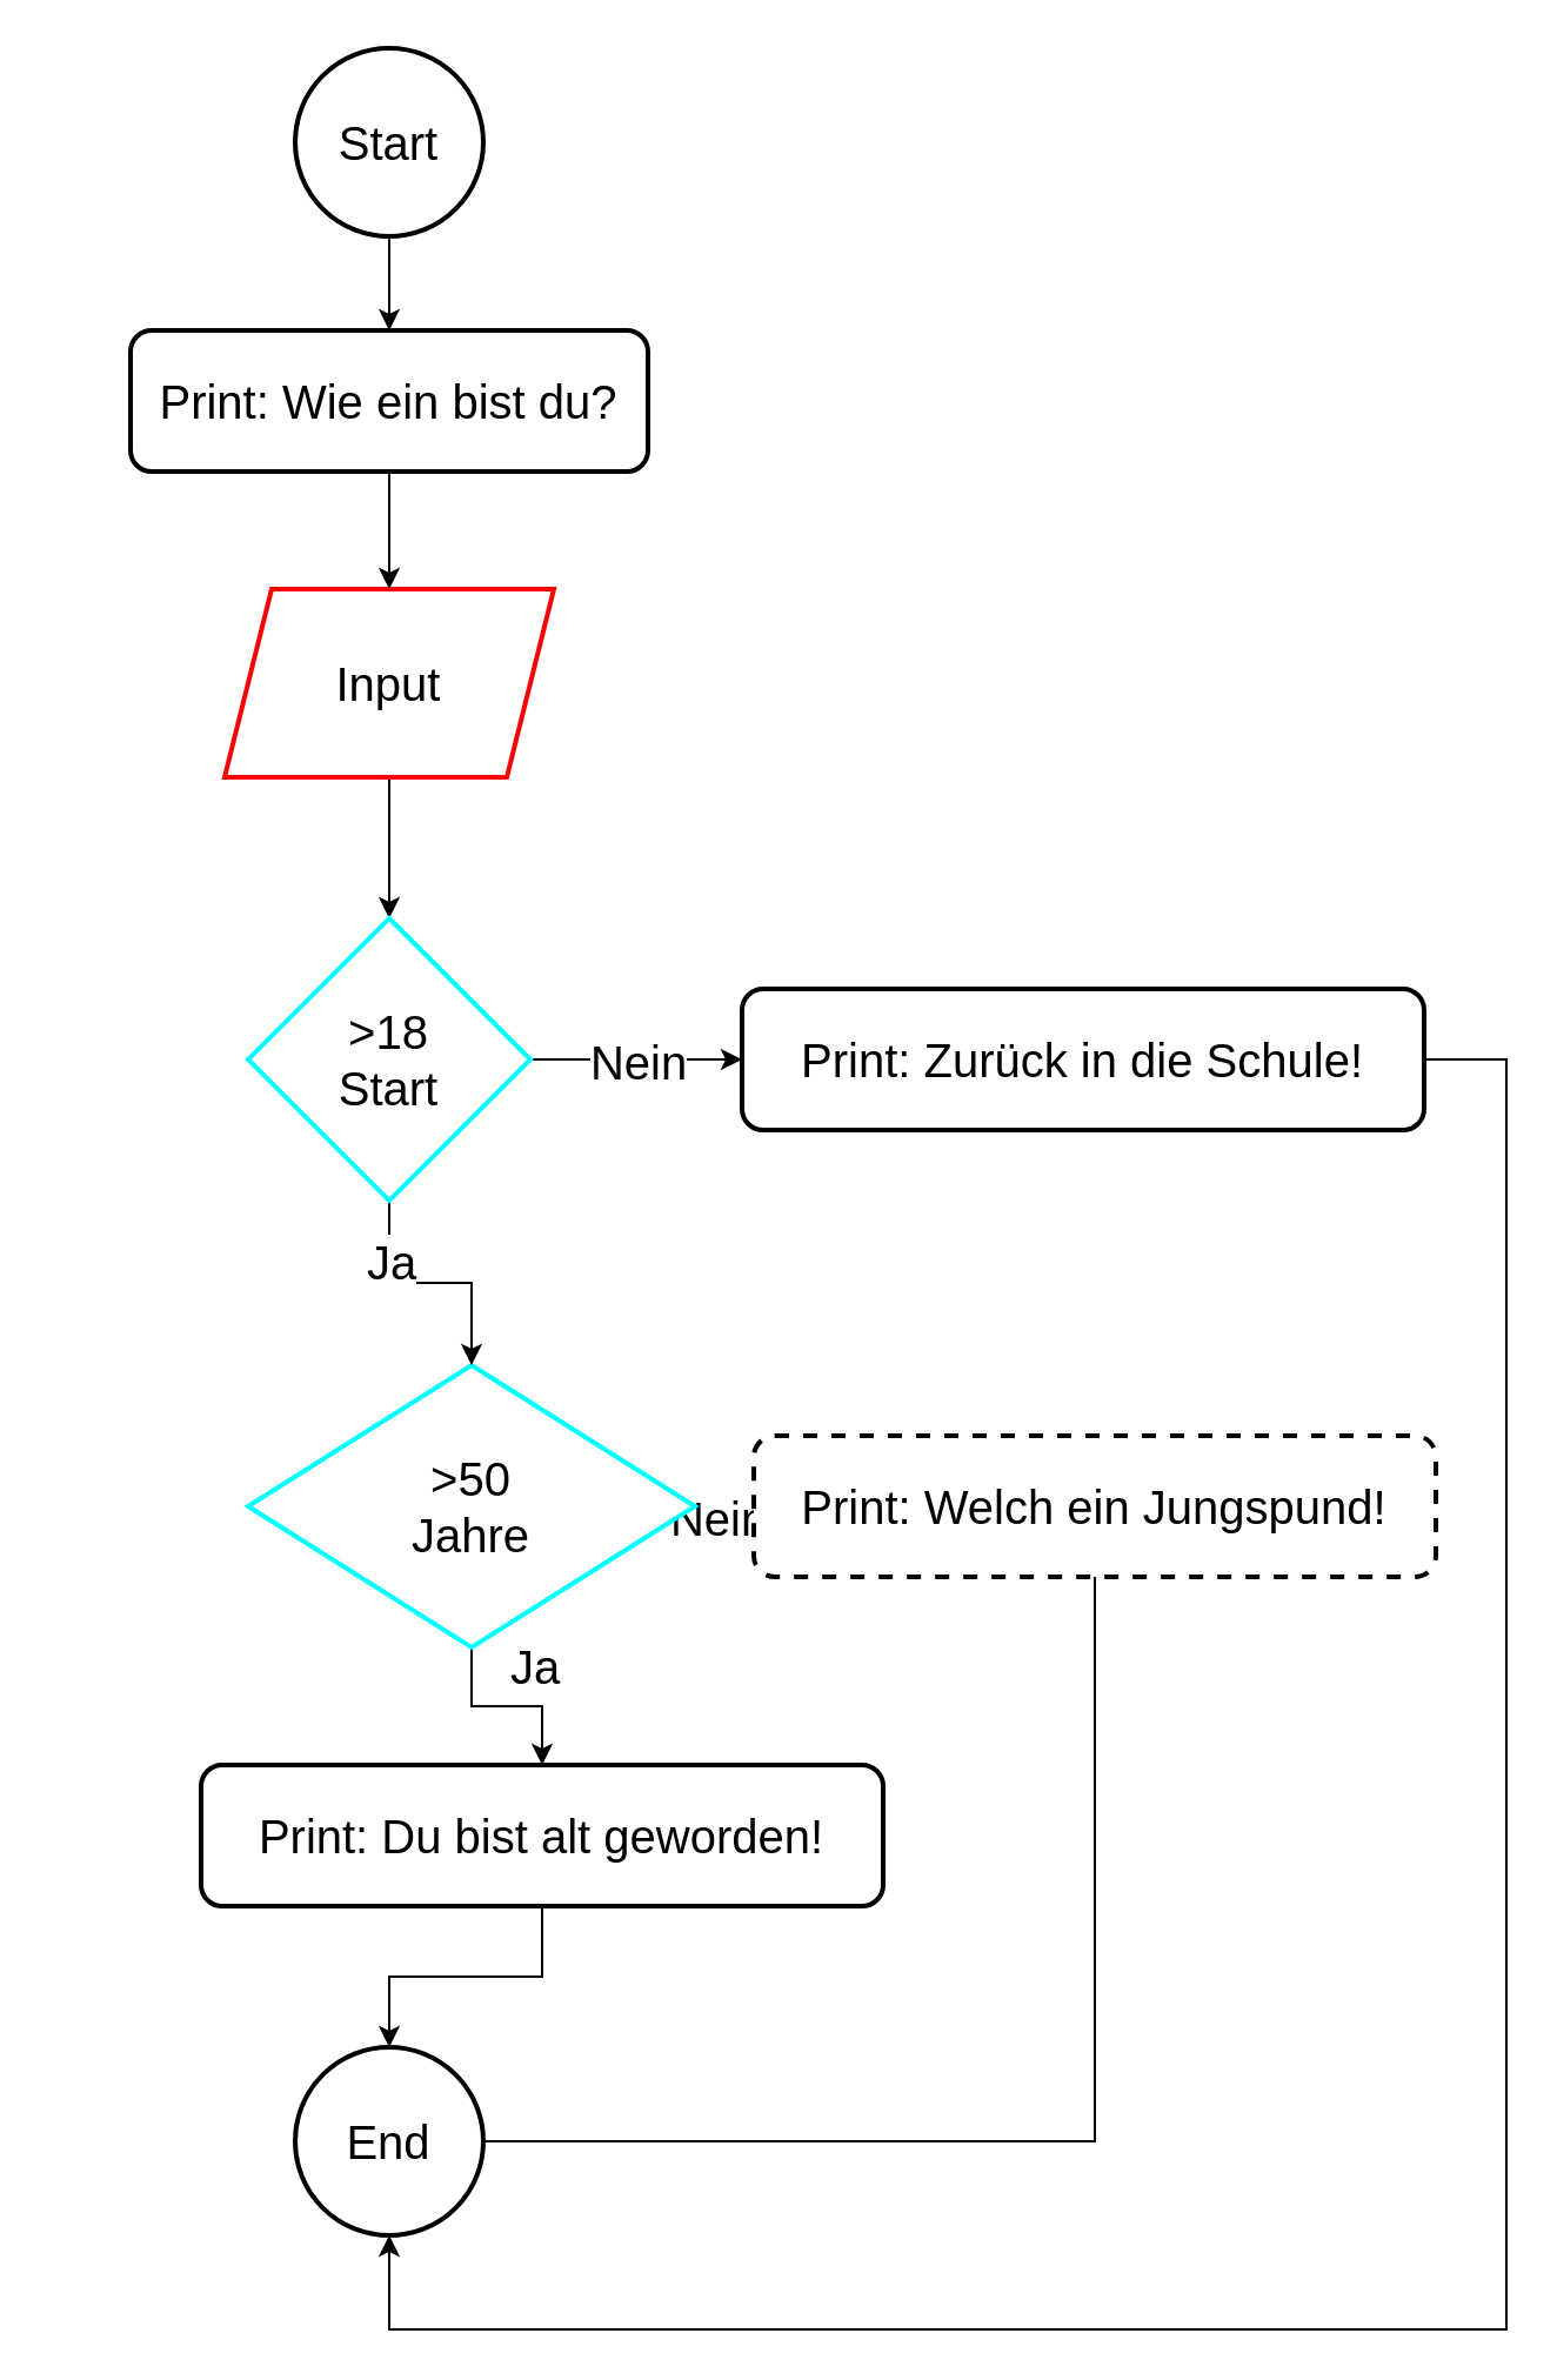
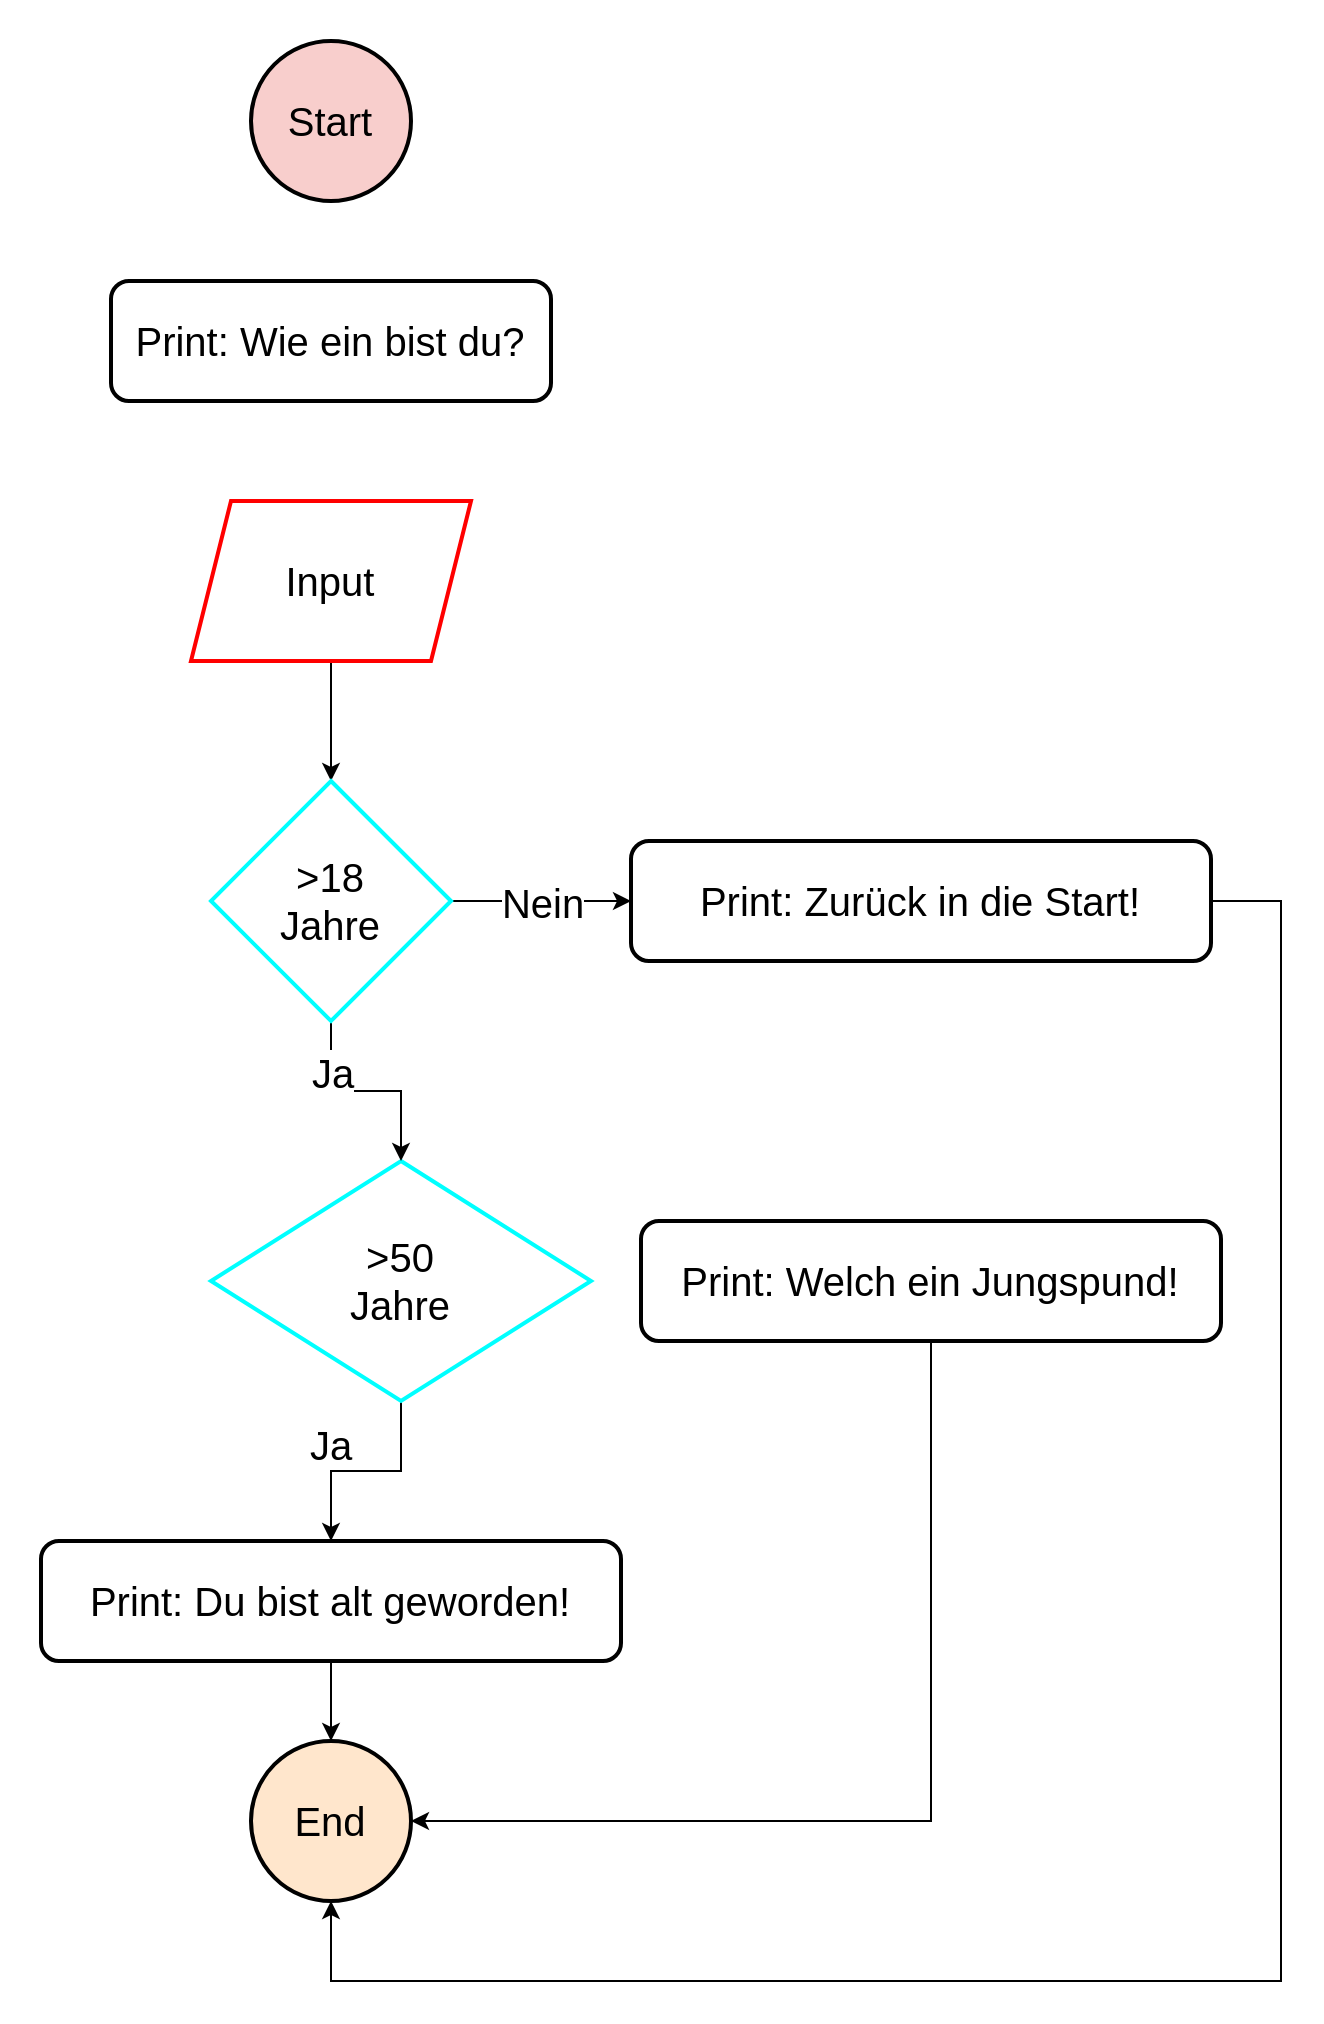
- <mxCell id="3" value="&lt;div&gt;&lt;font style=&quot;font-size: 20px;&quot;&gt;Start&lt;/font&gt;&lt;/div&gt;" style="ellipse;whiteSpace=wrap;html=1;strokeWidth=2;" parent="1" vertex="1"><mxGeometry x="125" y="20" width="80" height="80" as="geometry" /></mxCell>
+ <mxCell id="3" value="&lt;div&gt;&lt;font style=&quot;font-size: 20px;&quot;&gt;Start&lt;/font&gt;&lt;/div&gt;" style="ellipse;whiteSpace=wrap;html=1;strokeWidth=2;fillColor=#f8cecc;" parent="1" vertex="1"><mxGeometry x="125" y="20" width="80" height="80" as="geometry" /></mxCell>
- <mxCell id="2" style="edgeStyle=orthogonalEdgeStyle;rounded=0;orthogonalLoop=1;jettySize=auto;html=1;exitX=0.5;exitY=1;exitDx=0;exitDy=0;" parent="1" source="3" target="8" edge="1"><mxGeometry relative="1" as="geometry" /></mxCell>
- <mxCell id="7" value="" style="edgeStyle=orthogonalEdgeStyle;rounded=0;orthogonalLoop=1;jettySize=auto;html=1;" parent="1" source="8" target="6" edge="1"><mxGeometry relative="1" as="geometry" /></mxCell>
- <mxCell id="20" value="&lt;font style=&quot;font-size: 20px;&quot;&gt;&amp;gt;18&lt;/font&gt;&lt;div&gt;&lt;font style=&quot;font-size: 20px;&quot;&gt;Start&lt;/font&gt;&lt;/div&gt;" style="rhombus;whiteSpace=wrap;html=1;strokeWidth=2;strokeColor=#00FFFF;" parent="1" vertex="1"><mxGeometry x="105" y="390" width="120" height="120" as="geometry" /></mxCell>
+ <mxCell id="20" value="&lt;font style=&quot;font-size: 20px;&quot;&gt;&amp;gt;18&lt;/font&gt;&lt;div&gt;&lt;font style=&quot;font-size: 20px;&quot;&gt;Jahre&lt;/font&gt;&lt;/div&gt;" style="rhombus;whiteSpace=wrap;html=1;strokeWidth=2;strokeColor=#00FFFF;" parent="1" vertex="1"><mxGeometry x="105" y="390" width="120" height="120" as="geometry" /></mxCell>
- <mxCell id="23" value="&lt;span style=&quot;font-size: 20px;&quot;&gt;Print: Zurück in die Schule!&lt;/span&gt;" style="rounded=1;whiteSpace=wrap;html=1;strokeWidth=2;" parent="1" vertex="1"><mxGeometry x="315" y="420" width="290" height="60" as="geometry" /></mxCell>
+ <mxCell id="23" value="&lt;span style=&quot;font-size: 20px;&quot;&gt;Print: Zurück in die Start!&lt;/span&gt;" style="rounded=1;whiteSpace=wrap;html=1;strokeWidth=2;" parent="1" vertex="1"><mxGeometry x="315" y="420" width="290" height="60" as="geometry" /></mxCell>
- <mxCell id="11" value="" style="edgeStyle=orthogonalEdgeStyle;rounded=0;orthogonalLoop=1;jettySize=auto;html=1;" parent="1" source="13" target="17" edge="1"><mxGeometry relative="1" as="geometry" /></mxCell>
- <mxCell id="12" value="&lt;font&gt;Nein&lt;/font&gt;" style="edgeLabel;html=1;align=center;verticalAlign=middle;resizable=0;points=[];fontSize=20;" parent="11" vertex="1" connectable="0"><mxGeometry y="2" relative="1" as="geometry"><mxPoint x="-3" y="2" as="offset" /></mxGeometry></mxCell>
- <mxCell id="17" value="&lt;span style=&quot;font-size: 20px;&quot;&gt;Print: Welch ein Jungspund!&lt;/span&gt;" style="rounded=1;whiteSpace=wrap;html=1;strokeWidth=2;dashed=1;" parent="1" vertex="1"><mxGeometry x="320" y="610" width="290" height="60" as="geometry" /></mxCell>
+ <mxCell id="17" value="&lt;span style=&quot;font-size: 20px;&quot;&gt;Print: Welch ein Jungspund!&lt;/span&gt;" style="rounded=1;whiteSpace=wrap;html=1;strokeWidth=2;" parent="1" vertex="1"><mxGeometry x="320" y="610" width="290" height="60" as="geometry" /></mxCell>
- <mxCell id="15" value="&lt;font style=&quot;font-size: 20px;&quot;&gt;Print: Du bist alt geworden!&lt;/font&gt;" style="rounded=1;whiteSpace=wrap;html=1;strokeWidth=2;" parent="1" vertex="1"><mxGeometry x="85" y="750" width="290" height="60" as="geometry" /></mxCell>
+ <mxCell id="15" value="&lt;font style=&quot;font-size: 20px;&quot;&gt;Print: Du bist alt geworden!&lt;/font&gt;" style="rounded=1;whiteSpace=wrap;html=1;strokeWidth=2;" parent="1" vertex="1"><mxGeometry x="20" y="770" width="290" height="60" as="geometry" /></mxCell>
- <mxCell id="4" value="&lt;font style=&quot;font-size: 20px;&quot;&gt;End&lt;/font&gt;" style="ellipse;whiteSpace=wrap;html=1;strokeWidth=2;" parent="1" vertex="1"><mxGeometry x="125" y="870" width="80" height="80" as="geometry" /></mxCell>
+ <mxCell id="4" value="&lt;font style=&quot;font-size: 20px;&quot;&gt;End&lt;/font&gt;" style="ellipse;whiteSpace=wrap;html=1;strokeWidth=2;fillColor=#ffe6cc;" parent="1" vertex="1"><mxGeometry x="125" y="870" width="80" height="80" as="geometry" /></mxCell>
- <mxCell id="16" style="edgeStyle=orthogonalEdgeStyle;rounded=0;orthogonalLoop=1;jettySize=auto;html=1;exitX=0.5;exitY=1;exitDx=0;exitDy=0;entryX=1;entryY=0.5;entryDx=0;entryDy=0;endArrow=none;" parent="1" source="17" target="4" edge="1"><mxGeometry relative="1" as="geometry" /></mxCell>
+ <mxCell id="16" style="edgeStyle=orthogonalEdgeStyle;rounded=0;orthogonalLoop=1;jettySize=auto;html=1;exitX=0.5;exitY=1;exitDx=0;exitDy=0;entryX=1;entryY=0.5;entryDx=0;entryDy=0;" parent="1" source="17" target="4" edge="1"><mxGeometry relative="1" as="geometry" /></mxCell>
